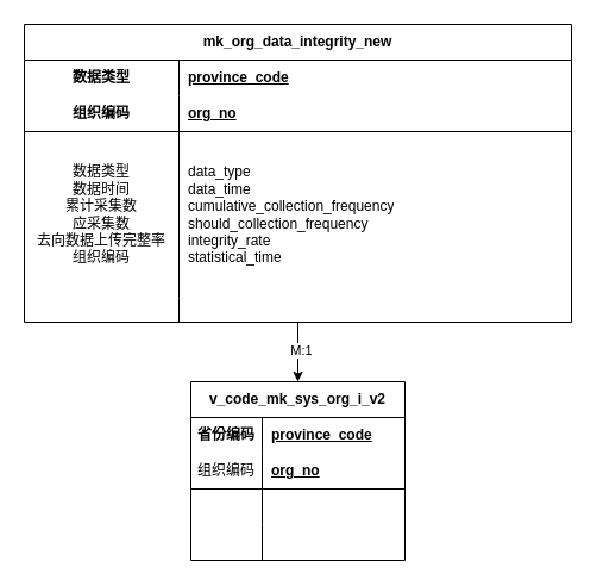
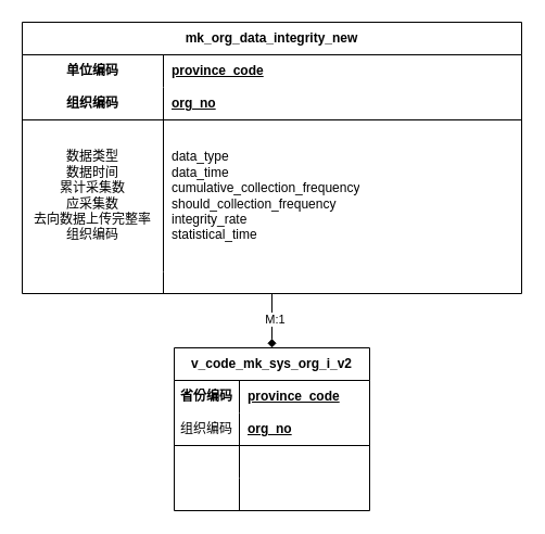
- <mxCell id="6" value="数据类型" style="shape=partialRectangle;connectable=0;fillColor=none;top=0;left=0;bottom=0;right=0;fontStyle=1;overflow=hidden;html=1;whiteSpace=wrap;" vertex="1" parent="5"><mxGeometry width="130" height="30" as="geometry"><mxRectangle width="130" height="30" as="alternateBounds" /></mxGeometry></mxCell>
+ <mxCell id="6" value="单位编码" style="shape=partialRectangle;connectable=0;fillColor=none;top=0;left=0;bottom=0;right=0;fontStyle=1;overflow=hidden;html=1;whiteSpace=wrap;" vertex="1" parent="5"><mxGeometry width="130" height="30" as="geometry"><mxRectangle width="130" height="30" as="alternateBounds" /></mxGeometry></mxCell>
- <mxCell id="2" style="edgeStyle=orthogonalEdgeStyle;rounded=0;orthogonalLoop=1;jettySize=auto;html=1;entryX=0.5;entryY=0;entryDx=0;entryDy=0;" edge="1" parent="1" source="4" target="17"><mxGeometry relative="1" as="geometry" /></mxCell>
+ <mxCell id="2" style="edgeStyle=orthogonalEdgeStyle;rounded=0;orthogonalLoop=1;jettySize=auto;html=1;entryX=0.5;entryY=0;entryDx=0;entryDy=0;endArrow=diamond;" edge="1" parent="1" source="4" target="17"><mxGeometry relative="1" as="geometry" /></mxCell>
